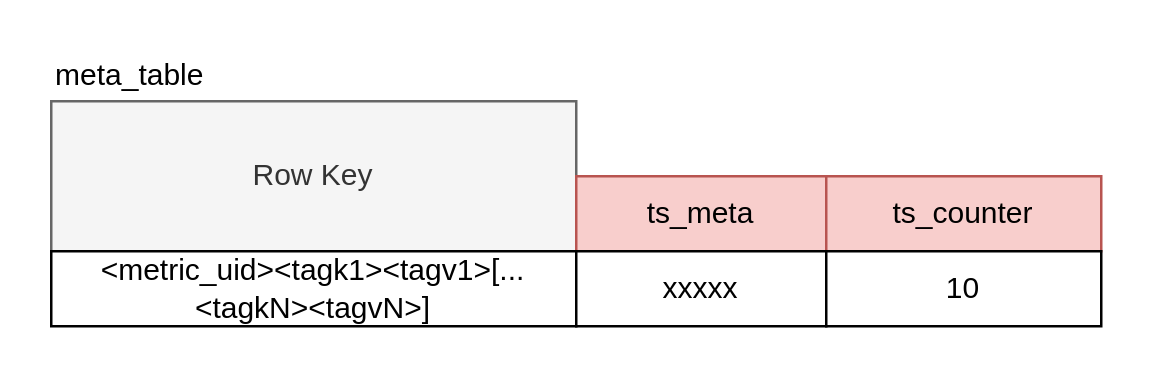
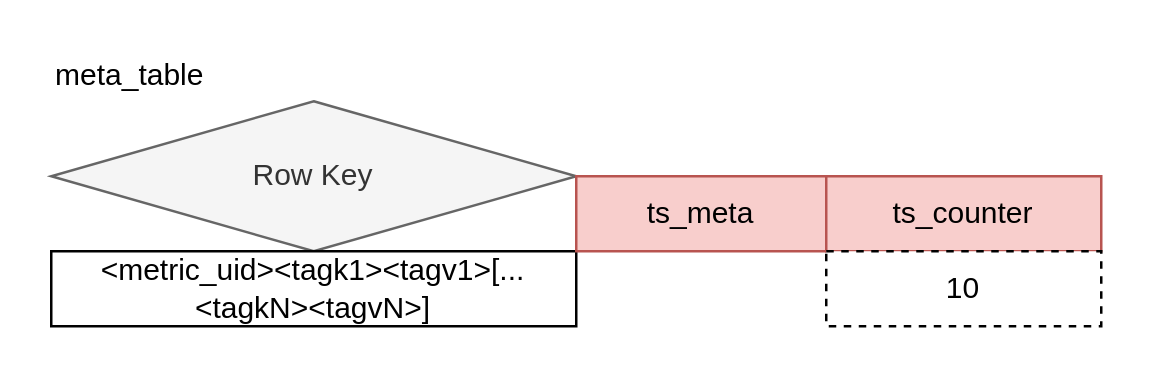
- <mxCell id="2" value="Row Key" style="rounded=0;whiteSpace=wrap;html=1;fillColor=#f5f5f5;strokeColor=#666666;fontColor=#333333;" vertex="1" parent="1"><mxGeometry x="20" y="40" width="210" height="60" as="geometry" /></mxCell>
+ <mxCell id="2" value="Row Key" style="rhombus;whiteSpace=wrap;html=1;fillColor=#f5f5f5;strokeColor=#666666;fontColor=#333333;" vertex="1" parent="1"><mxGeometry x="20" y="40" width="210" height="60" as="geometry" /></mxCell>
- <mxCell id="5" value="xxxxx" style="rounded=0;whiteSpace=wrap;html=1;" vertex="1" parent="1"><mxGeometry x="230" y="100" width="100" height="30" as="geometry" /></mxCell>
- <mxCell id="7" value="10" style="rounded=0;whiteSpace=wrap;html=1;" vertex="1" parent="1"><mxGeometry x="330" y="100" width="110" height="30" as="geometry" /></mxCell>
+ <mxCell id="7" value="10" style="rounded=0;whiteSpace=wrap;html=1;dashed=1;" vertex="1" parent="1"><mxGeometry x="330" y="100" width="110" height="30" as="geometry" /></mxCell>
